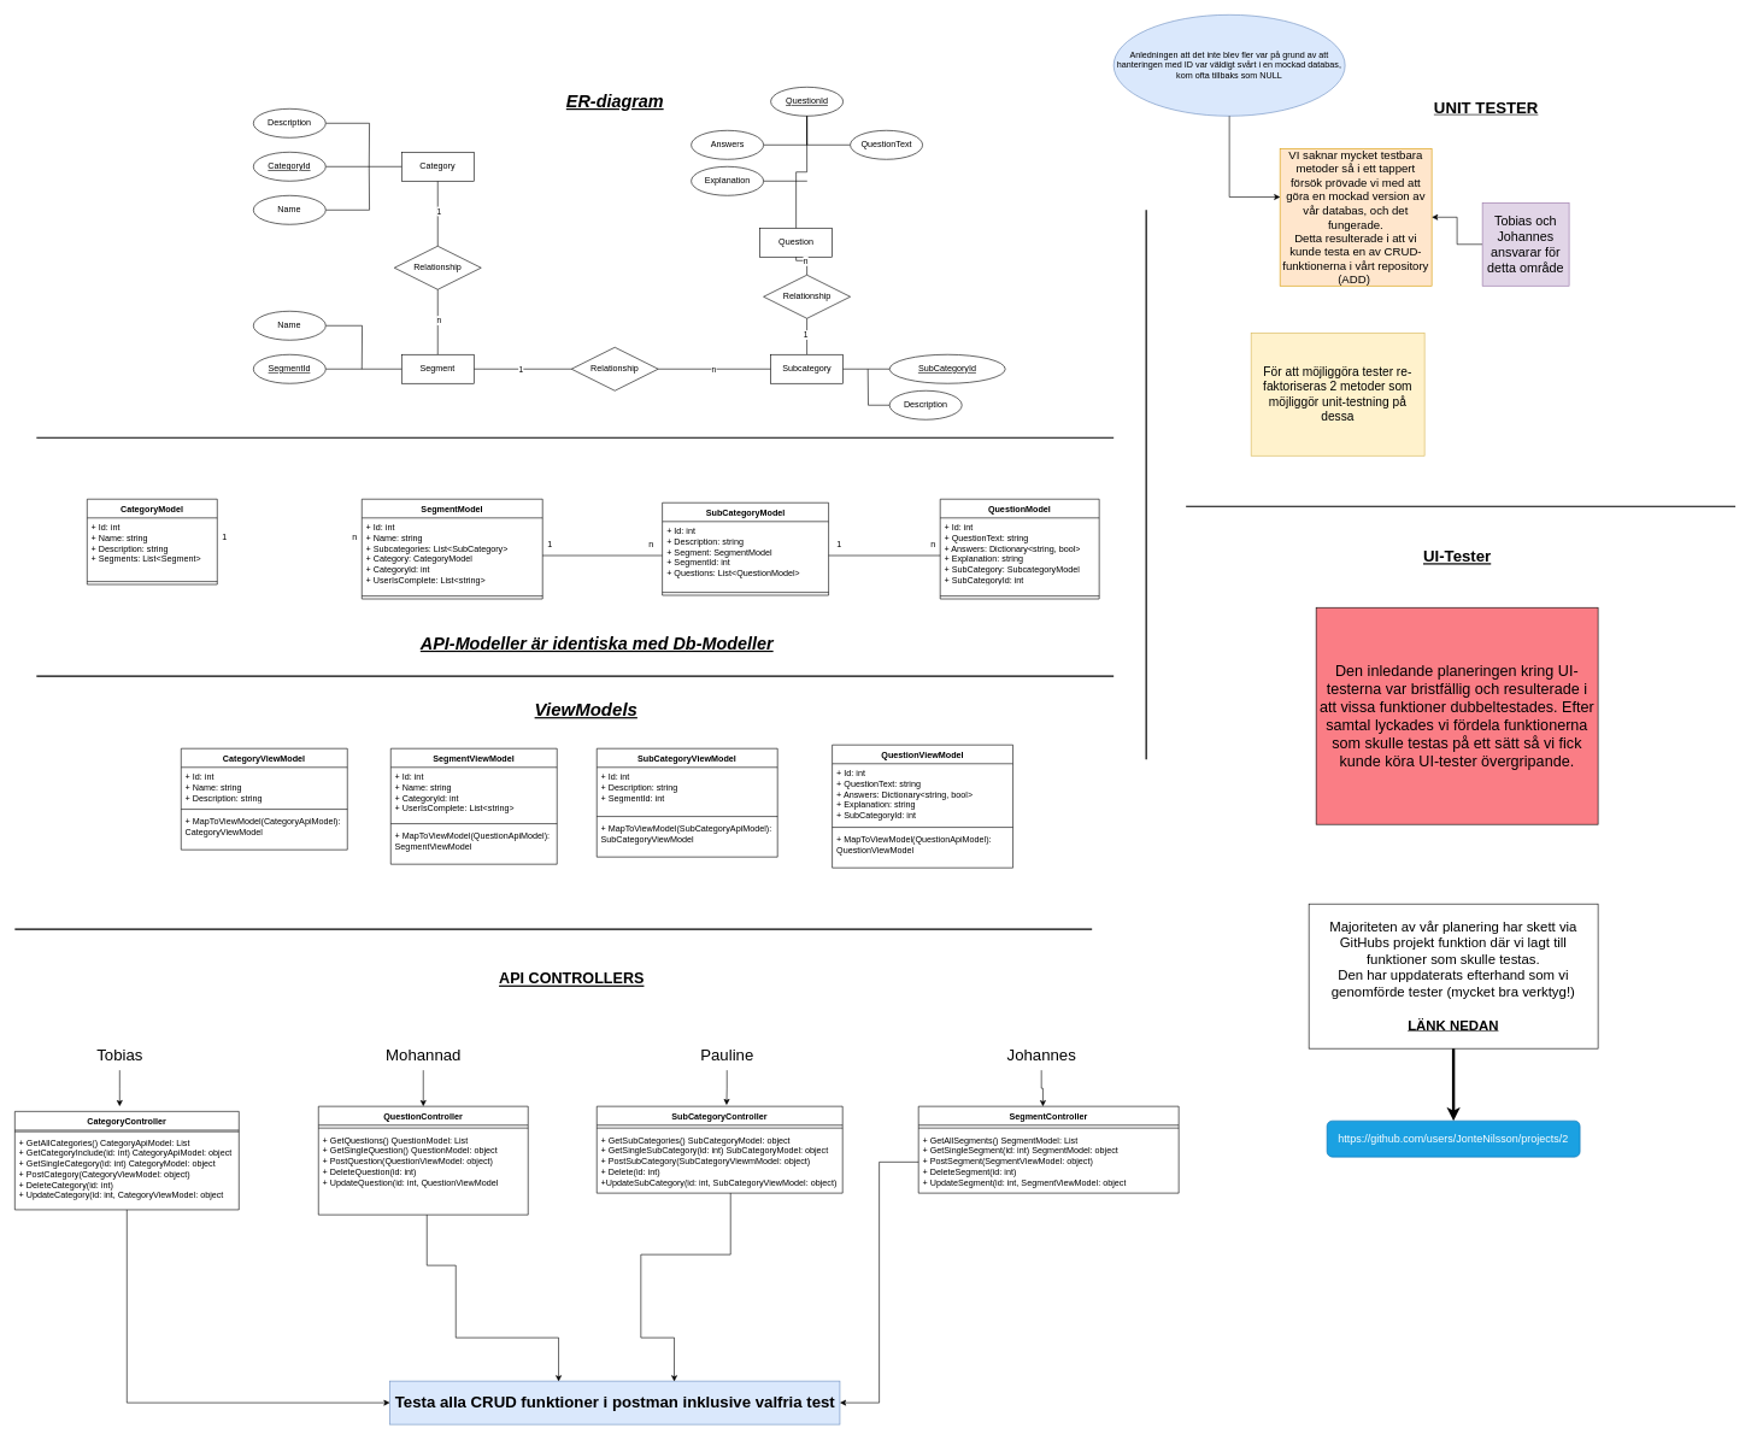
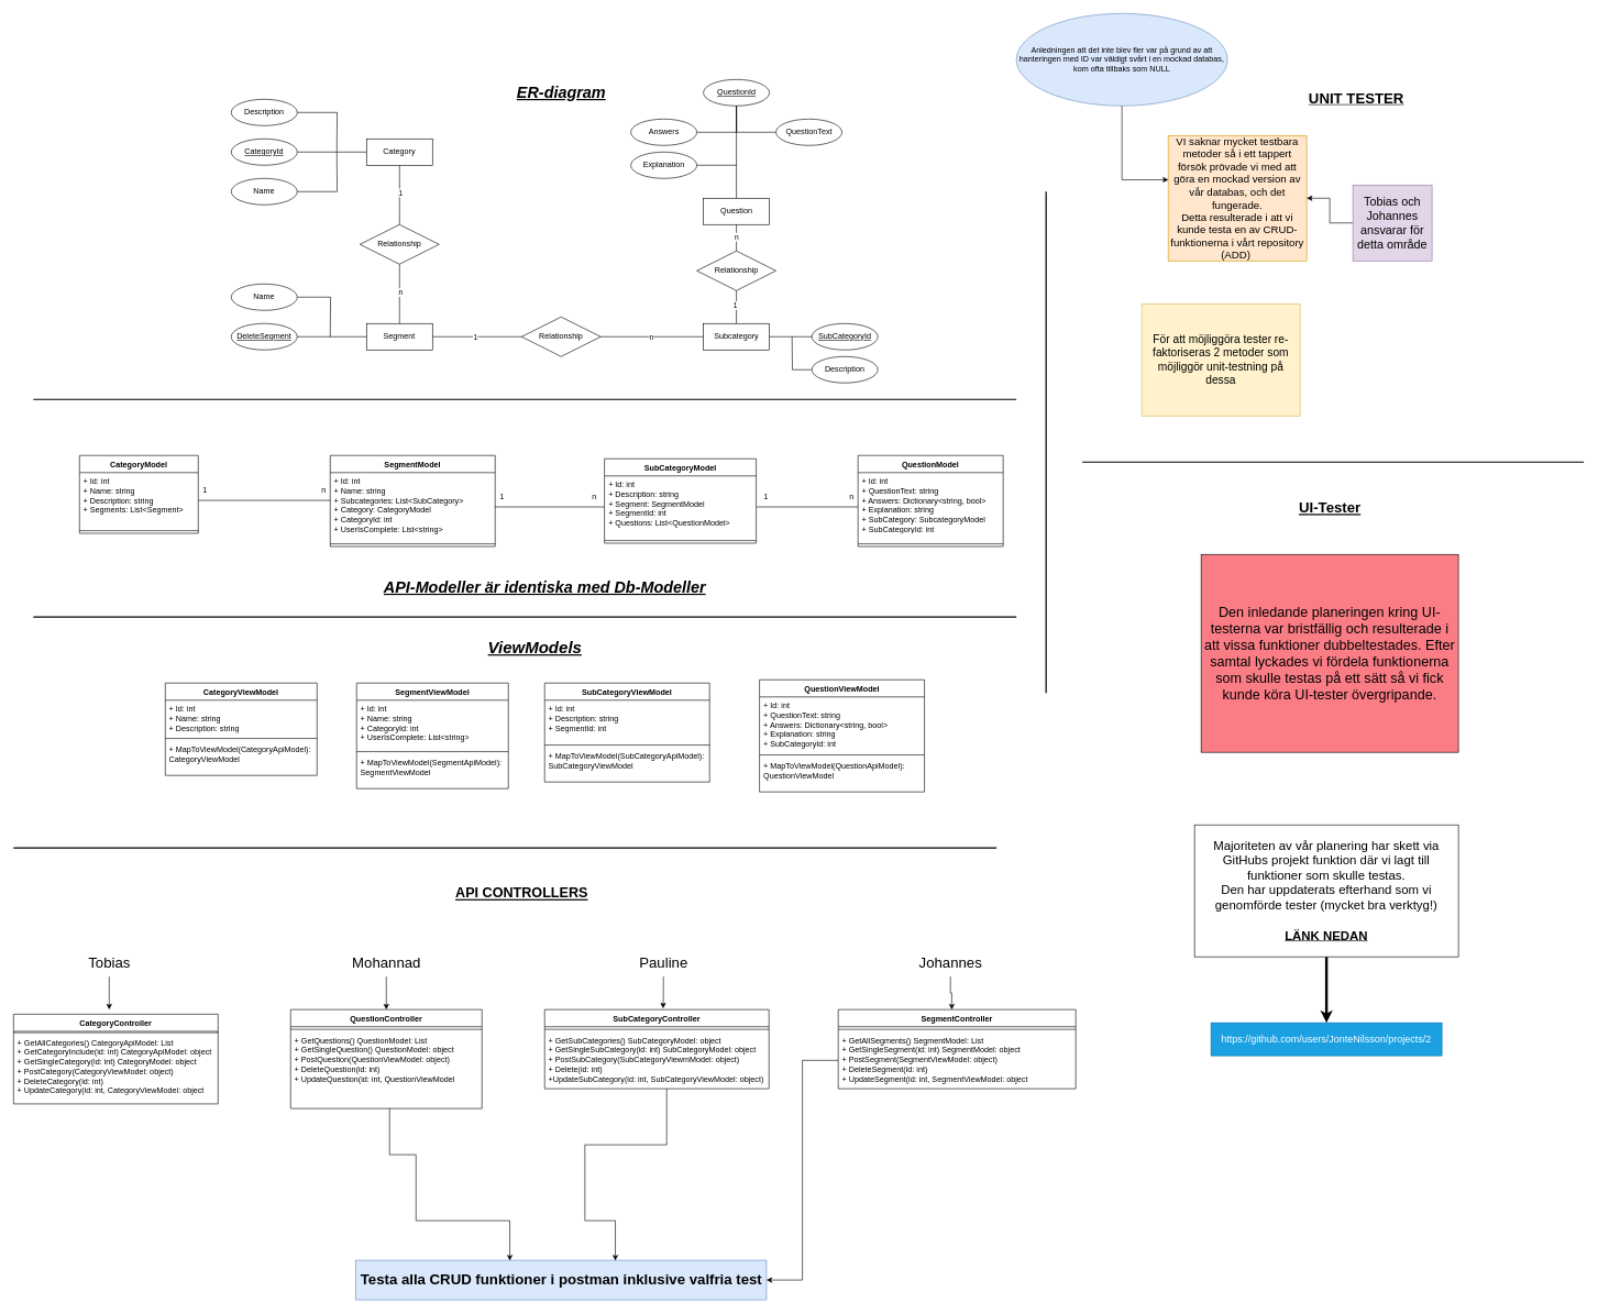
- <mxCell id="17" value="Question" style="whiteSpace=wrap;html=1;align=center;" parent="1" vertex="1"><mxGeometry x="1050.65" y="315" width="100" height="40" as="geometry" /></mxCell>
+ <mxCell id="17" value="Question" style="whiteSpace=wrap;html=1;align=center;" parent="1" vertex="1"><mxGeometry x="1065.65" y="300" width="100" height="40" as="geometry" /></mxCell>
- <mxCell id="25" value="SegmentId" style="ellipse;whiteSpace=wrap;html=1;align=center;fontStyle=4;" parent="1" vertex="1"><mxGeometry x="350" y="490" width="100" height="40" as="geometry" /></mxCell>
+ <mxCell id="25" value="DeleteSegment" style="ellipse;whiteSpace=wrap;html=1;align=center;fontStyle=4;" parent="1" vertex="1"><mxGeometry x="350" y="490" width="100" height="40" as="geometry" /></mxCell>
- <mxCell id="27" value="SubCategoryId" style="ellipse;whiteSpace=wrap;html=1;align=center;fontStyle=4;" parent="1" vertex="1"><mxGeometry x="1230" y="490" width="160" height="40" as="geometry" /></mxCell>
+ <mxCell id="27" value="SubCategoryId" style="ellipse;whiteSpace=wrap;html=1;align=center;fontStyle=4;" parent="1" vertex="1"><mxGeometry x="1230" y="490" width="100" height="40" as="geometry" /></mxCell>
+ <mxCell id="56" style="edgeStyle=orthogonalEdgeStyle;rounded=0;orthogonalLoop=1;jettySize=auto;html=1;entryX=0;entryY=0.404;entryDx=0;entryDy=0;entryPerimeter=0;endArrow=none;endFill=0;" parent="1" source="45" target="48" edge="1"><mxGeometry relative="1" as="geometry" /></mxCell>
- <mxCell id="73" value="+ MapToViewModel(QuestionApiModel): SegmentViewModel" style="text;strokeColor=none;fillColor=none;align=left;verticalAlign=top;spacingLeft=4;spacingRight=4;overflow=hidden;rotatable=0;points=[[0,0.5],[1,0.5]];portConstraint=eastwest;whiteSpace=wrap;html=1;" parent="70" vertex="1"><mxGeometry y="108" width="230" height="52" as="geometry" /></mxCell>
+ <mxCell id="73" value="+ MapToViewModel(SegmentApiModel): SegmentViewModel" style="text;strokeColor=none;fillColor=none;align=left;verticalAlign=top;spacingLeft=4;spacingRight=4;overflow=hidden;rotatable=0;points=[[0,0.5],[1,0.5]];portConstraint=eastwest;whiteSpace=wrap;html=1;" parent="70" vertex="1"><mxGeometry y="108" width="230" height="52" as="geometry" /></mxCell>
- <mxCell id="125" value="&lt;font style=&quot;font-size: 15px;&quot;&gt;https://github.com/users/JonteNilsson/projects/2&lt;/font&gt;" style="whiteSpace=wrap;html=1;fillColor=#1ba1e2;fontColor=#ffffff;strokeColor=#006EAF;rounded=1;" parent="1" vertex="1"><mxGeometry x="1835" y="1550" width="350" height="50" as="geometry" /></mxCell>
+ <mxCell id="125" value="&lt;font style=&quot;font-size: 15px;&quot;&gt;https://github.com/users/JonteNilsson/projects/2&lt;/font&gt;" style="whiteSpace=wrap;html=1;fillColor=#1ba1e2;fontColor=#ffffff;strokeColor=#006EAF;" parent="1" vertex="1"><mxGeometry x="1835" y="1550" width="350" height="50" as="geometry" /></mxCell>
- <mxCell id="108" style="edgeStyle=orthogonalEdgeStyle;rounded=0;orthogonalLoop=1;jettySize=auto;html=1;entryX=0;entryY=0.5;entryDx=0;entryDy=0;" parent="1" source="88" target="105" edge="1"><mxGeometry relative="1" as="geometry"><Array as="points"><mxPoint x="175" y="1940" /></Array></mxGeometry></mxCell>
